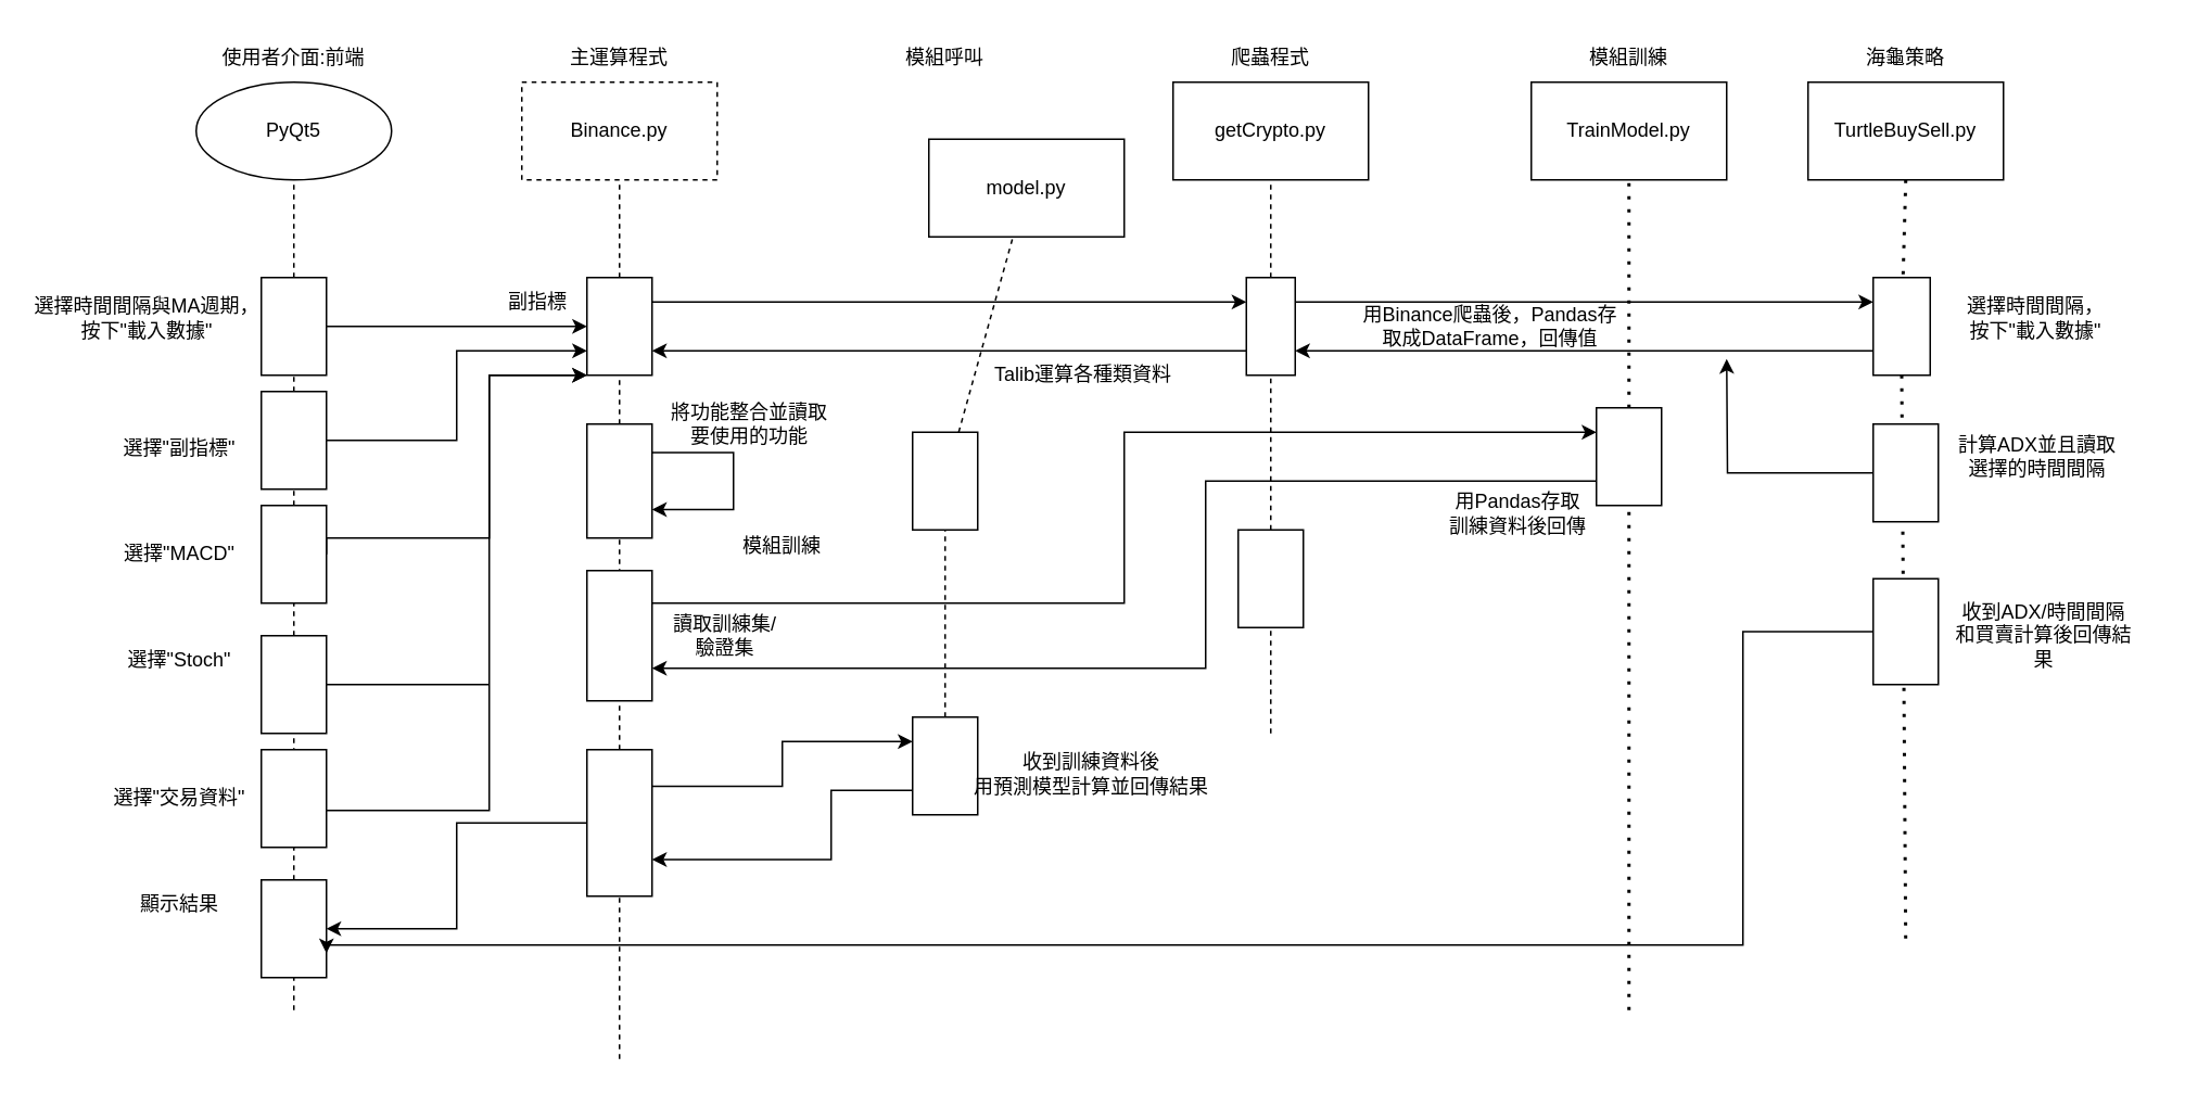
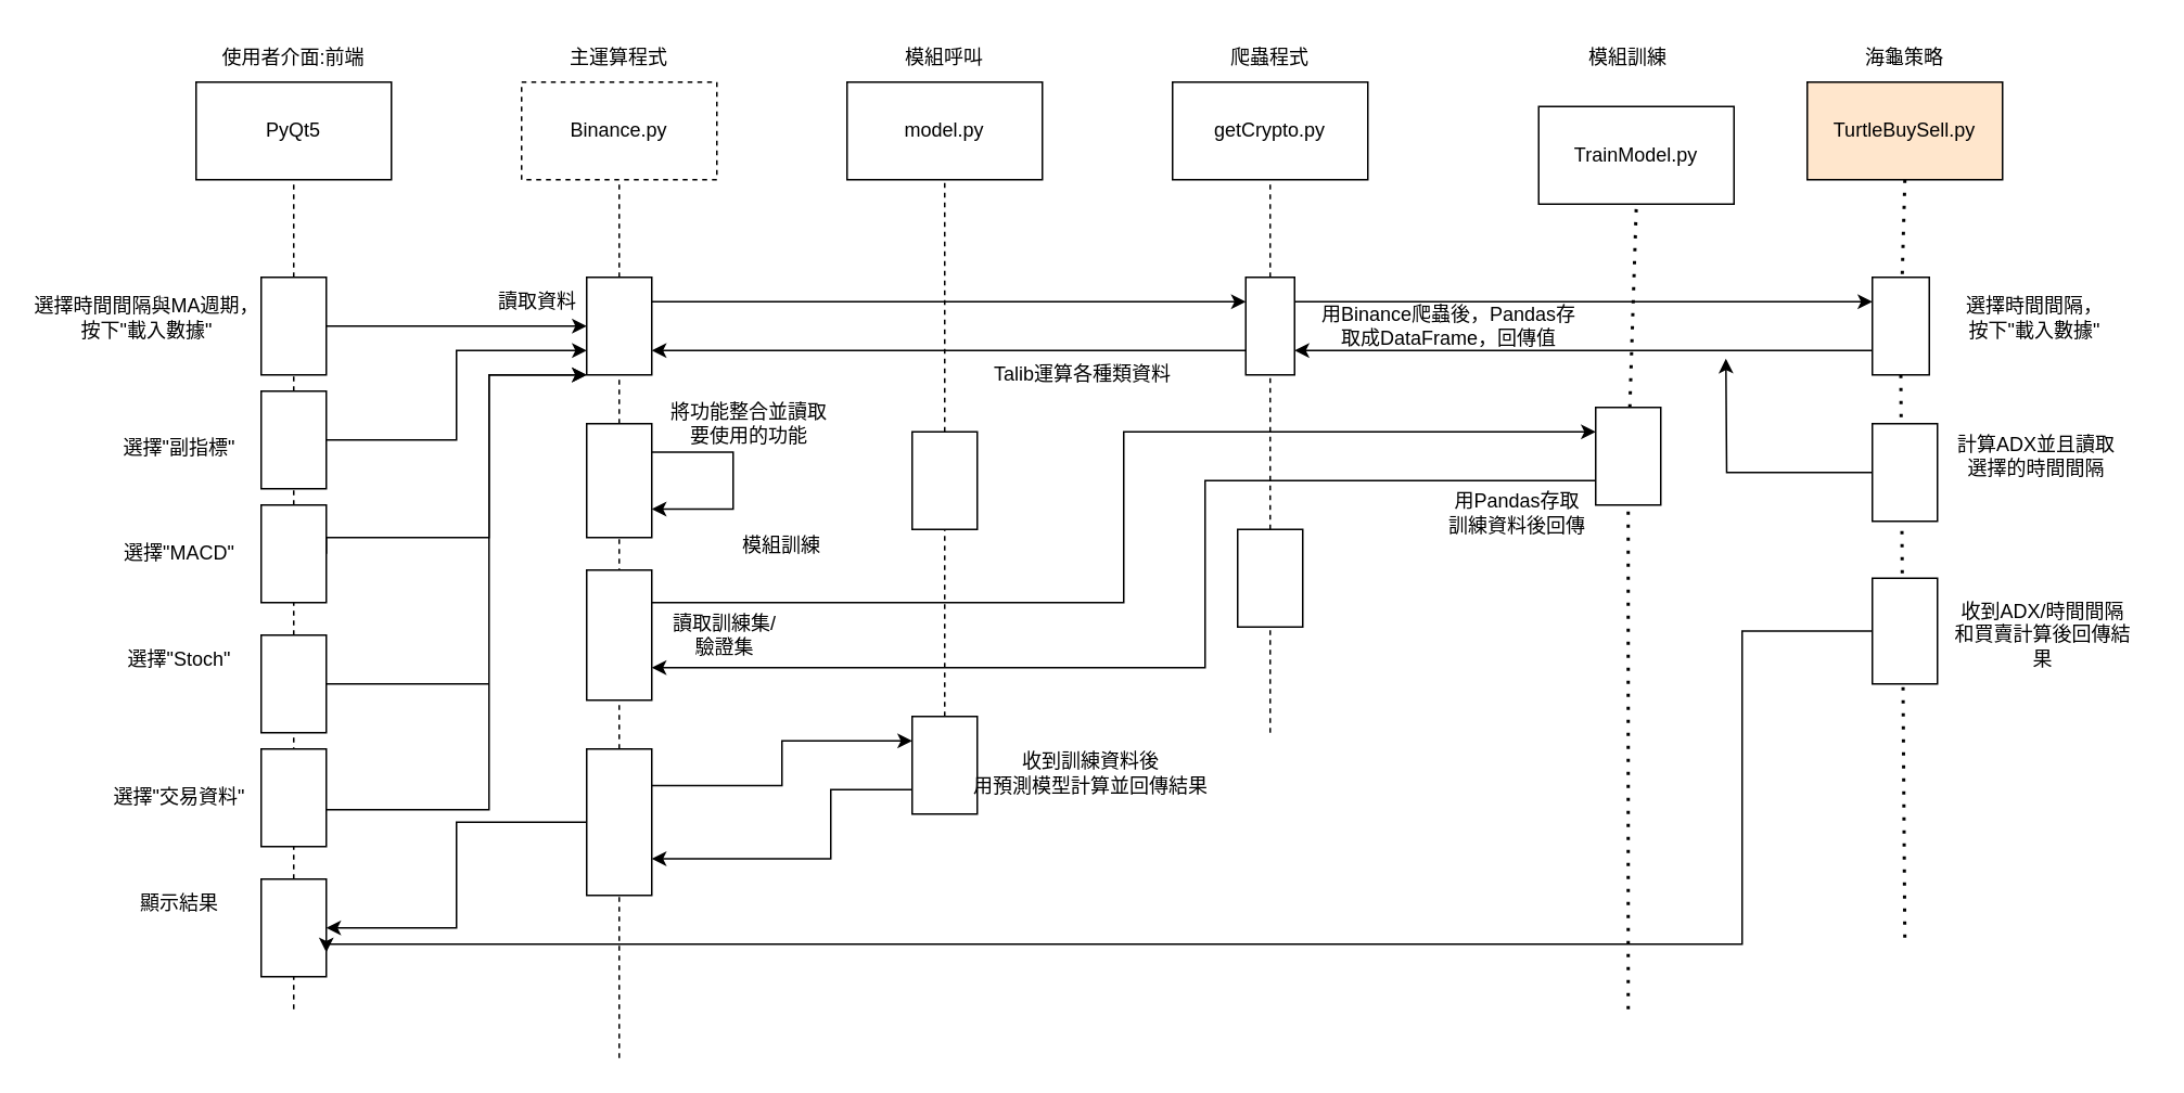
- <mxCell id="2" value="PyQt5" style="ellipse;whiteSpace=wrap;html=1;" vertex="1" parent="1"><mxGeometry x="120" y="50" width="120" height="60" as="geometry" /></mxCell>
+ <mxCell id="2" value="PyQt5" style="rounded=0;whiteSpace=wrap;html=1;" vertex="1" parent="1"><mxGeometry x="120" y="50" width="120" height="60" as="geometry" /></mxCell>
- <mxCell id="62" value="TrainModel.py" style="rounded=0;whiteSpace=wrap;html=1;" vertex="1" parent="1"><mxGeometry x="940" y="50" width="120" height="60" as="geometry" /></mxCell>
+ <mxCell id="62" value="TrainModel.py" style="rounded=0;whiteSpace=wrap;html=1;" vertex="1" parent="1"><mxGeometry x="945" y="65" width="120" height="60" as="geometry" /></mxCell>
- <mxCell id="70" value="TurtleBuySell.py" style="rounded=0;whiteSpace=wrap;html=1;" vertex="1" parent="1"><mxGeometry x="1110" y="50" width="120" height="60" as="geometry" /></mxCell>
+ <mxCell id="70" value="TurtleBuySell.py" style="rounded=0;whiteSpace=wrap;html=1;fillColor=#ffe6cc;" vertex="1" parent="1"><mxGeometry x="1110" y="50" width="120" height="60" as="geometry" /></mxCell>
- <mxCell id="4" value="model.py" style="rounded=0;whiteSpace=wrap;html=1;" vertex="1" parent="1"><mxGeometry x="570" y="85" width="120" height="60" as="geometry" /></mxCell>
+ <mxCell id="4" value="model.py" style="rounded=0;whiteSpace=wrap;html=1;" vertex="1" parent="1"><mxGeometry x="520" y="50" width="120" height="60" as="geometry" /></mxCell>
- <mxCell id="44" value="副指標" style="text;html=1;align=center;verticalAlign=middle;whiteSpace=wrap;rounded=0;" vertex="1" parent="1"><mxGeometry x="300" y="170" width="60" height="30" as="geometry" /></mxCell>
+ <mxCell id="44" value="讀取資料" style="text;html=1;align=center;verticalAlign=middle;whiteSpace=wrap;rounded=0;" vertex="1" parent="1"><mxGeometry x="300" y="170" width="60" height="30" as="geometry" /></mxCell>
- <mxCell id="45" value="用Binance爬蟲後，Pandas存取成DataFrame，回傳值" style="text;html=1;align=center;verticalAlign=middle;whiteSpace=wrap;rounded=0;" vertex="1" parent="1"><mxGeometry x="835" y="185" width="160" height="30" as="geometry" /></mxCell>
+ <mxCell id="45" value="用Binance爬蟲後，Pandas存取成DataFrame，回傳值" style="text;html=1;align=center;verticalAlign=middle;whiteSpace=wrap;rounded=0;" vertex="1" parent="1"><mxGeometry x="810" y="185" width="160" height="30" as="geometry" /></mxCell>
